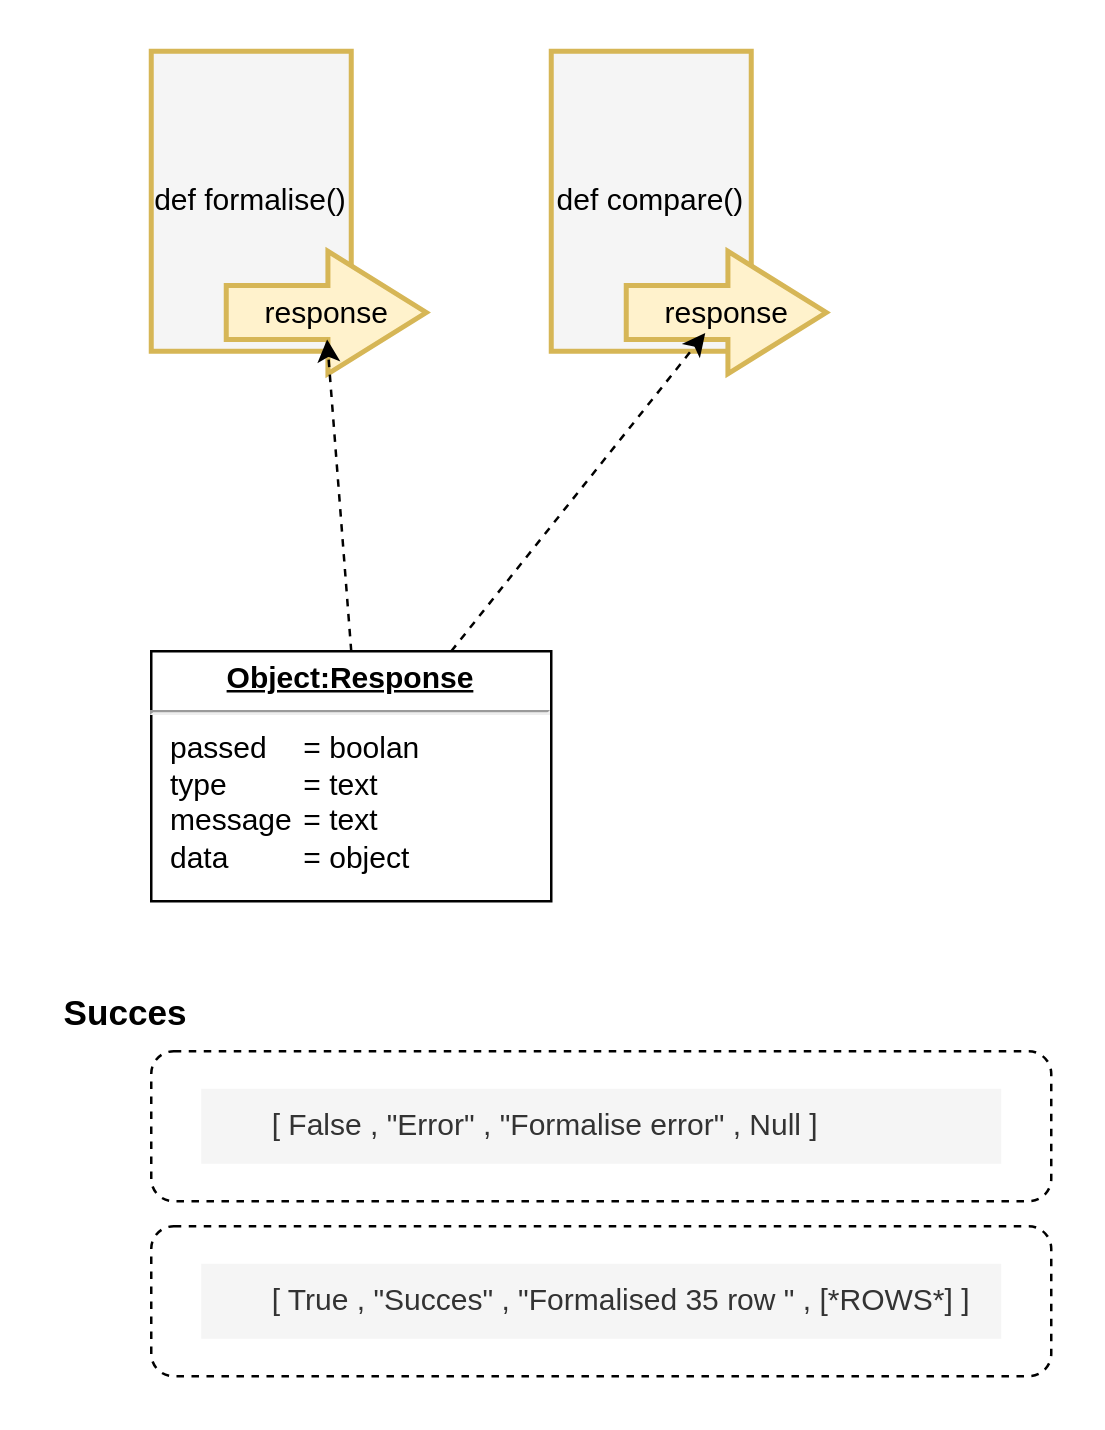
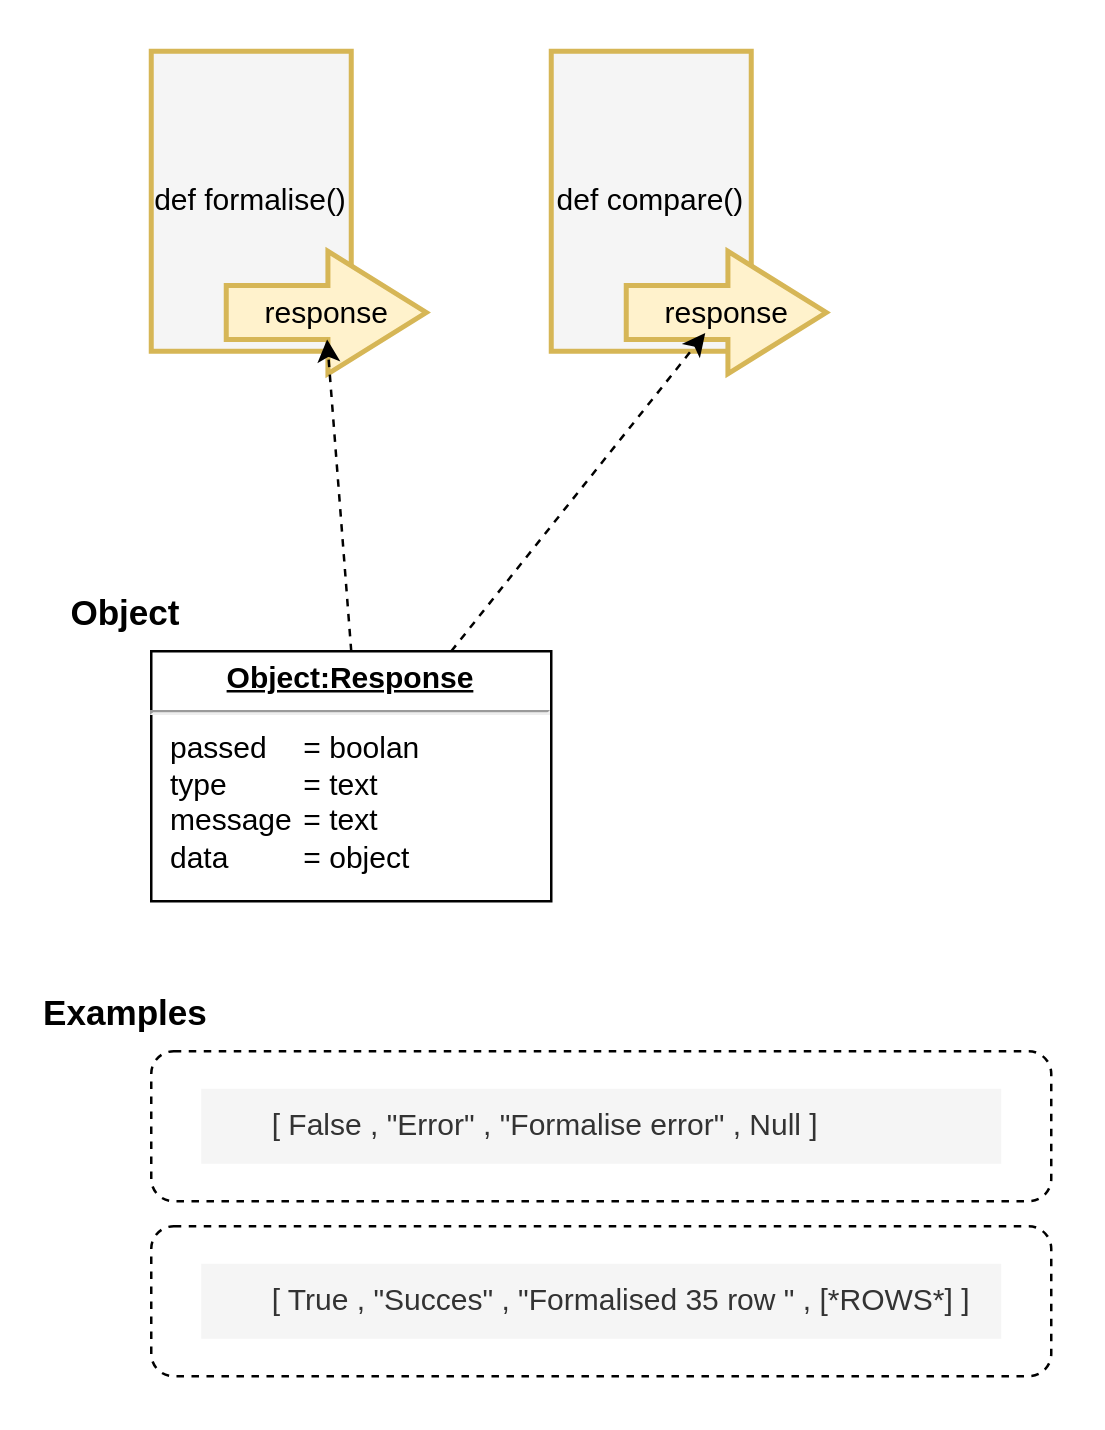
+ <mxCell id="12" value="&lt;h3&gt;Object&lt;/h3&gt;" style="text;html=1;strokeColor=none;fillColor=none;align=center;verticalAlign=middle;whiteSpace=wrap;rounded=0;" vertex="1" parent="1"><mxGeometry x="20" y="230" width="60" height="30" as="geometry" /></mxCell>
- <mxCell id="11" value="&lt;h3&gt;Succes&lt;/h3&gt;" style="text;html=1;strokeColor=none;fillColor=none;align=center;verticalAlign=middle;whiteSpace=wrap;rounded=0;" vertex="1" parent="1"><mxGeometry x="20" y="390" width="60" height="30" as="geometry" /></mxCell>
+ <mxCell id="11" value="&lt;h3&gt;Examples&lt;/h3&gt;" style="text;html=1;strokeColor=none;fillColor=none;align=center;verticalAlign=middle;whiteSpace=wrap;rounded=0;" vertex="1" parent="1"><mxGeometry x="20" y="390" width="60" height="30" as="geometry" /></mxCell>
